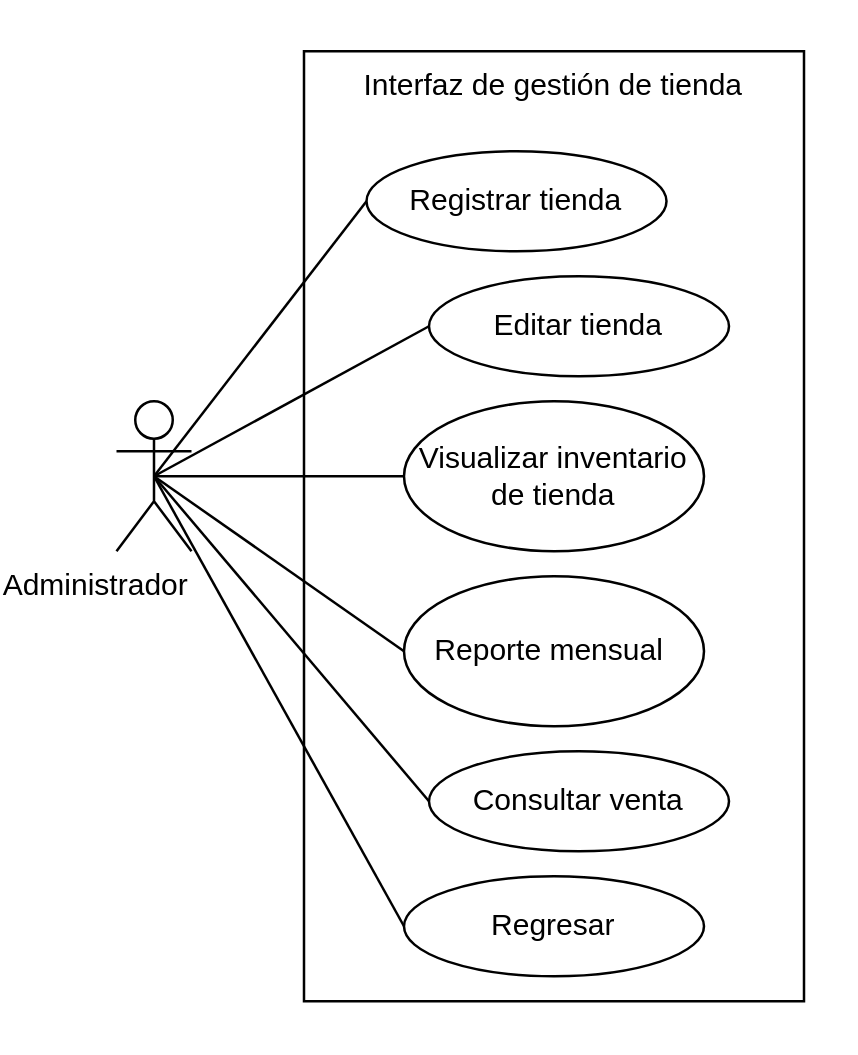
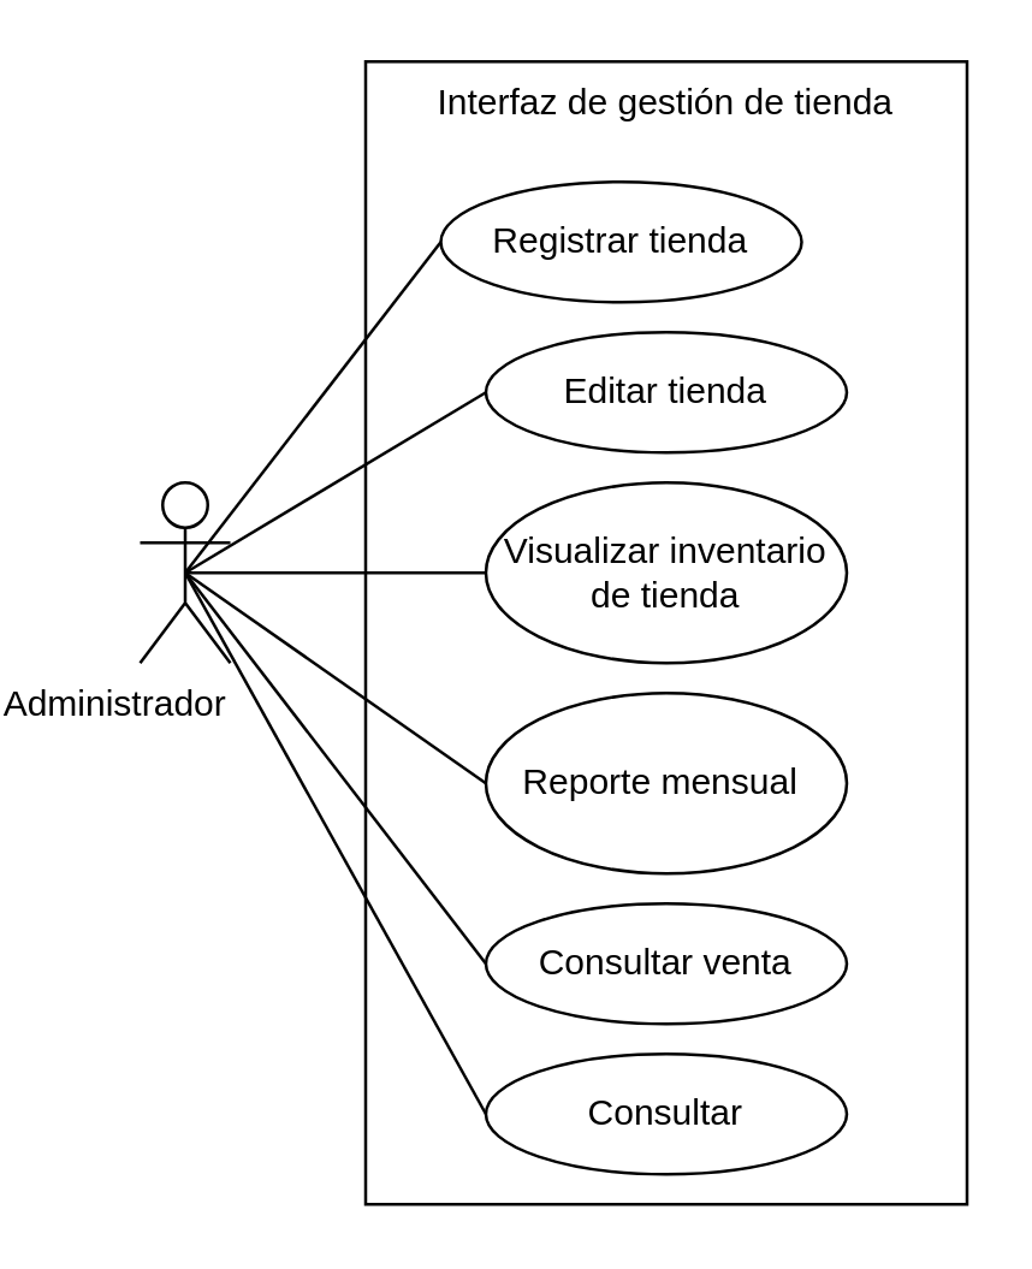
- <mxCell id="4" value="Editar tienda" style="ellipse;whiteSpace=wrap;html=1;fillColor=none;" parent="1" vertex="1"><mxGeometry x="145" y="110" width="120" height="40" as="geometry" /></mxCell>
+ <mxCell id="4" value="Editar tienda" style="ellipse;whiteSpace=wrap;html=1;fillColor=none;" parent="1" vertex="1"><mxGeometry x="135" y="110" width="120" height="40" as="geometry" /></mxCell>
- <mxCell id="8" value="Consultar venta" style="ellipse;whiteSpace=wrap;html=1;fillColor=none;" parent="1" vertex="1"><mxGeometry x="145" y="300" width="120" height="40" as="geometry" /></mxCell>
+ <mxCell id="8" value="Consultar venta" style="ellipse;whiteSpace=wrap;html=1;fillColor=none;" parent="1" vertex="1"><mxGeometry x="135" y="300" width="120" height="40" as="geometry" /></mxCell>
- <mxCell id="9" value="Regresar" style="ellipse;whiteSpace=wrap;html=1;fillColor=none;" parent="1" vertex="1"><mxGeometry x="135" y="350" width="120" height="40" as="geometry" /></mxCell>
+ <mxCell id="9" value="Consultar" style="ellipse;whiteSpace=wrap;html=1;fillColor=none;" parent="1" vertex="1"><mxGeometry x="135" y="350" width="120" height="40" as="geometry" /></mxCell>
